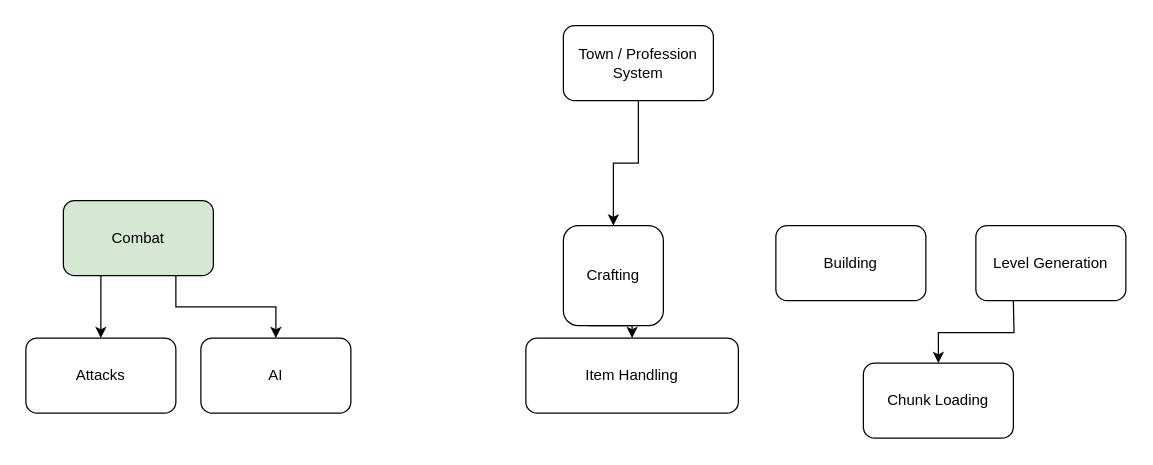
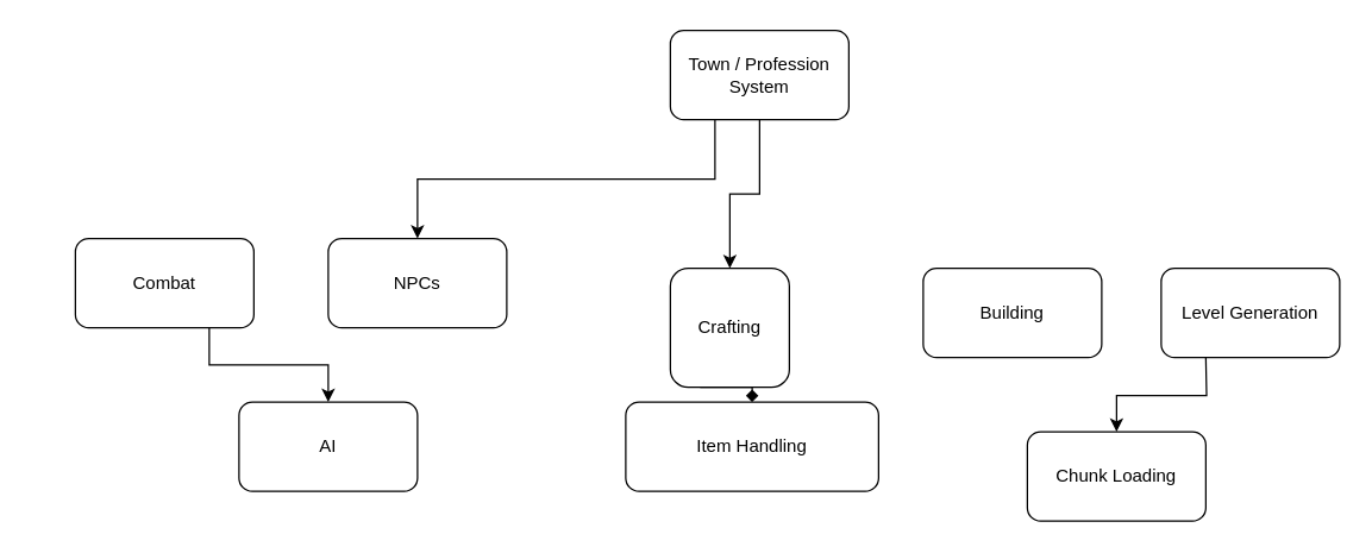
+ <mxCell id="15" style="edgeStyle=orthogonalEdgeStyle;rounded=0;orthogonalLoop=1;jettySize=auto;html=1;exitX=0.25;exitY=1;exitDx=0;exitDy=0;entryX=0.5;entryY=0;entryDx=0;entryDy=0;" edge="1" parent="1" source="17" target="10"><mxGeometry relative="1" as="geometry" /></mxCell>
- <mxCell id="8" value="Combat" style="rounded=1;whiteSpace=wrap;html=1;fillColor=#d5e8d4;" vertex="1" parent="1"><mxGeometry x="50" y="160" width="120" height="60" as="geometry" /></mxCell>
+ <mxCell id="8" value="Combat" style="rounded=1;whiteSpace=wrap;html=1;" vertex="1" parent="1"><mxGeometry x="50" y="160" width="120" height="60" as="geometry" /></mxCell>
+ <mxCell id="10" value="NPCs" style="rounded=1;whiteSpace=wrap;html=1;" vertex="1" parent="1"><mxGeometry x="220" y="160" width="120" height="60" as="geometry" /></mxCell>
- <mxCell id="6" style="edgeStyle=orthogonalEdgeStyle;rounded=0;orthogonalLoop=1;jettySize=auto;html=1;exitX=0.25;exitY=1;exitDx=0;exitDy=0;entryX=0.5;entryY=0;entryDx=0;entryDy=0;" edge="1" parent="1" source="8" target="11"><mxGeometry relative="1" as="geometry" /></mxCell>
- <mxCell id="4" style="edgeStyle=orthogonalEdgeStyle;rounded=0;orthogonalLoop=1;jettySize=auto;html=1;exitX=0.25;exitY=1;exitDx=0;exitDy=0;entryX=0.5;entryY=0;entryDx=0;entryDy=0;" edge="1" parent="1" source="5" target="2"><mxGeometry relative="1" as="geometry"><mxPoint x="430" y="280" as="targetPoint" /></mxGeometry></mxCell>
+ <mxCell id="4" style="edgeStyle=orthogonalEdgeStyle;rounded=0;orthogonalLoop=1;jettySize=auto;html=1;exitX=0.25;exitY=1;exitDx=0;exitDy=0;entryX=0.5;entryY=0;entryDx=0;entryDy=0;endArrow=diamond;" edge="1" parent="1" source="5" target="2"><mxGeometry relative="1" as="geometry"><mxPoint x="430" y="280" as="targetPoint" /></mxGeometry></mxCell>
- <mxCell id="11" value="Attacks" style="rounded=1;whiteSpace=wrap;html=1;" vertex="1" parent="1"><mxGeometry x="20" y="270" width="120" height="60" as="geometry" /></mxCell>
